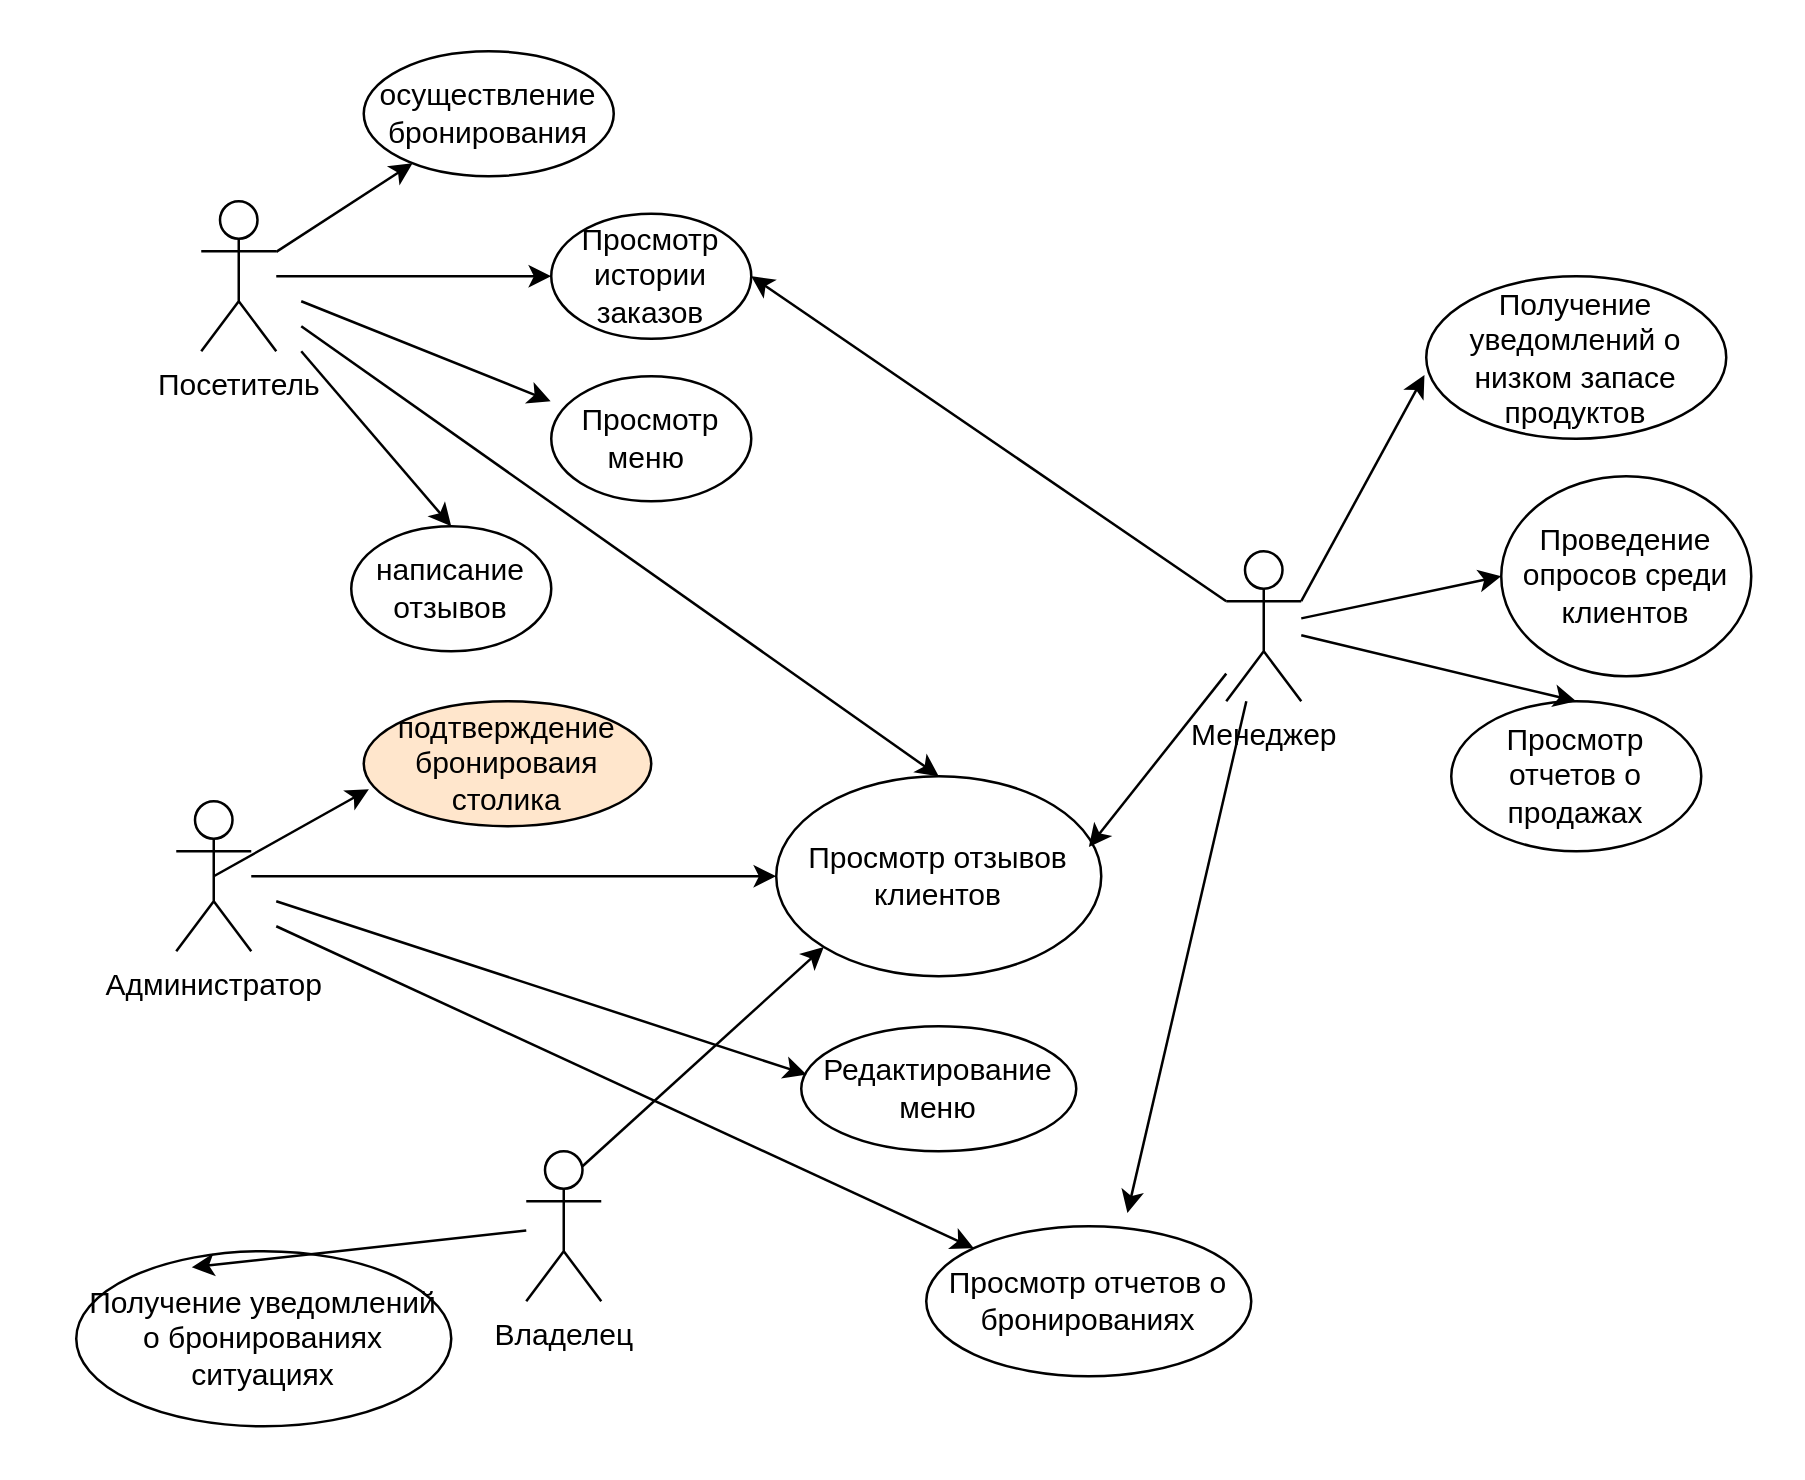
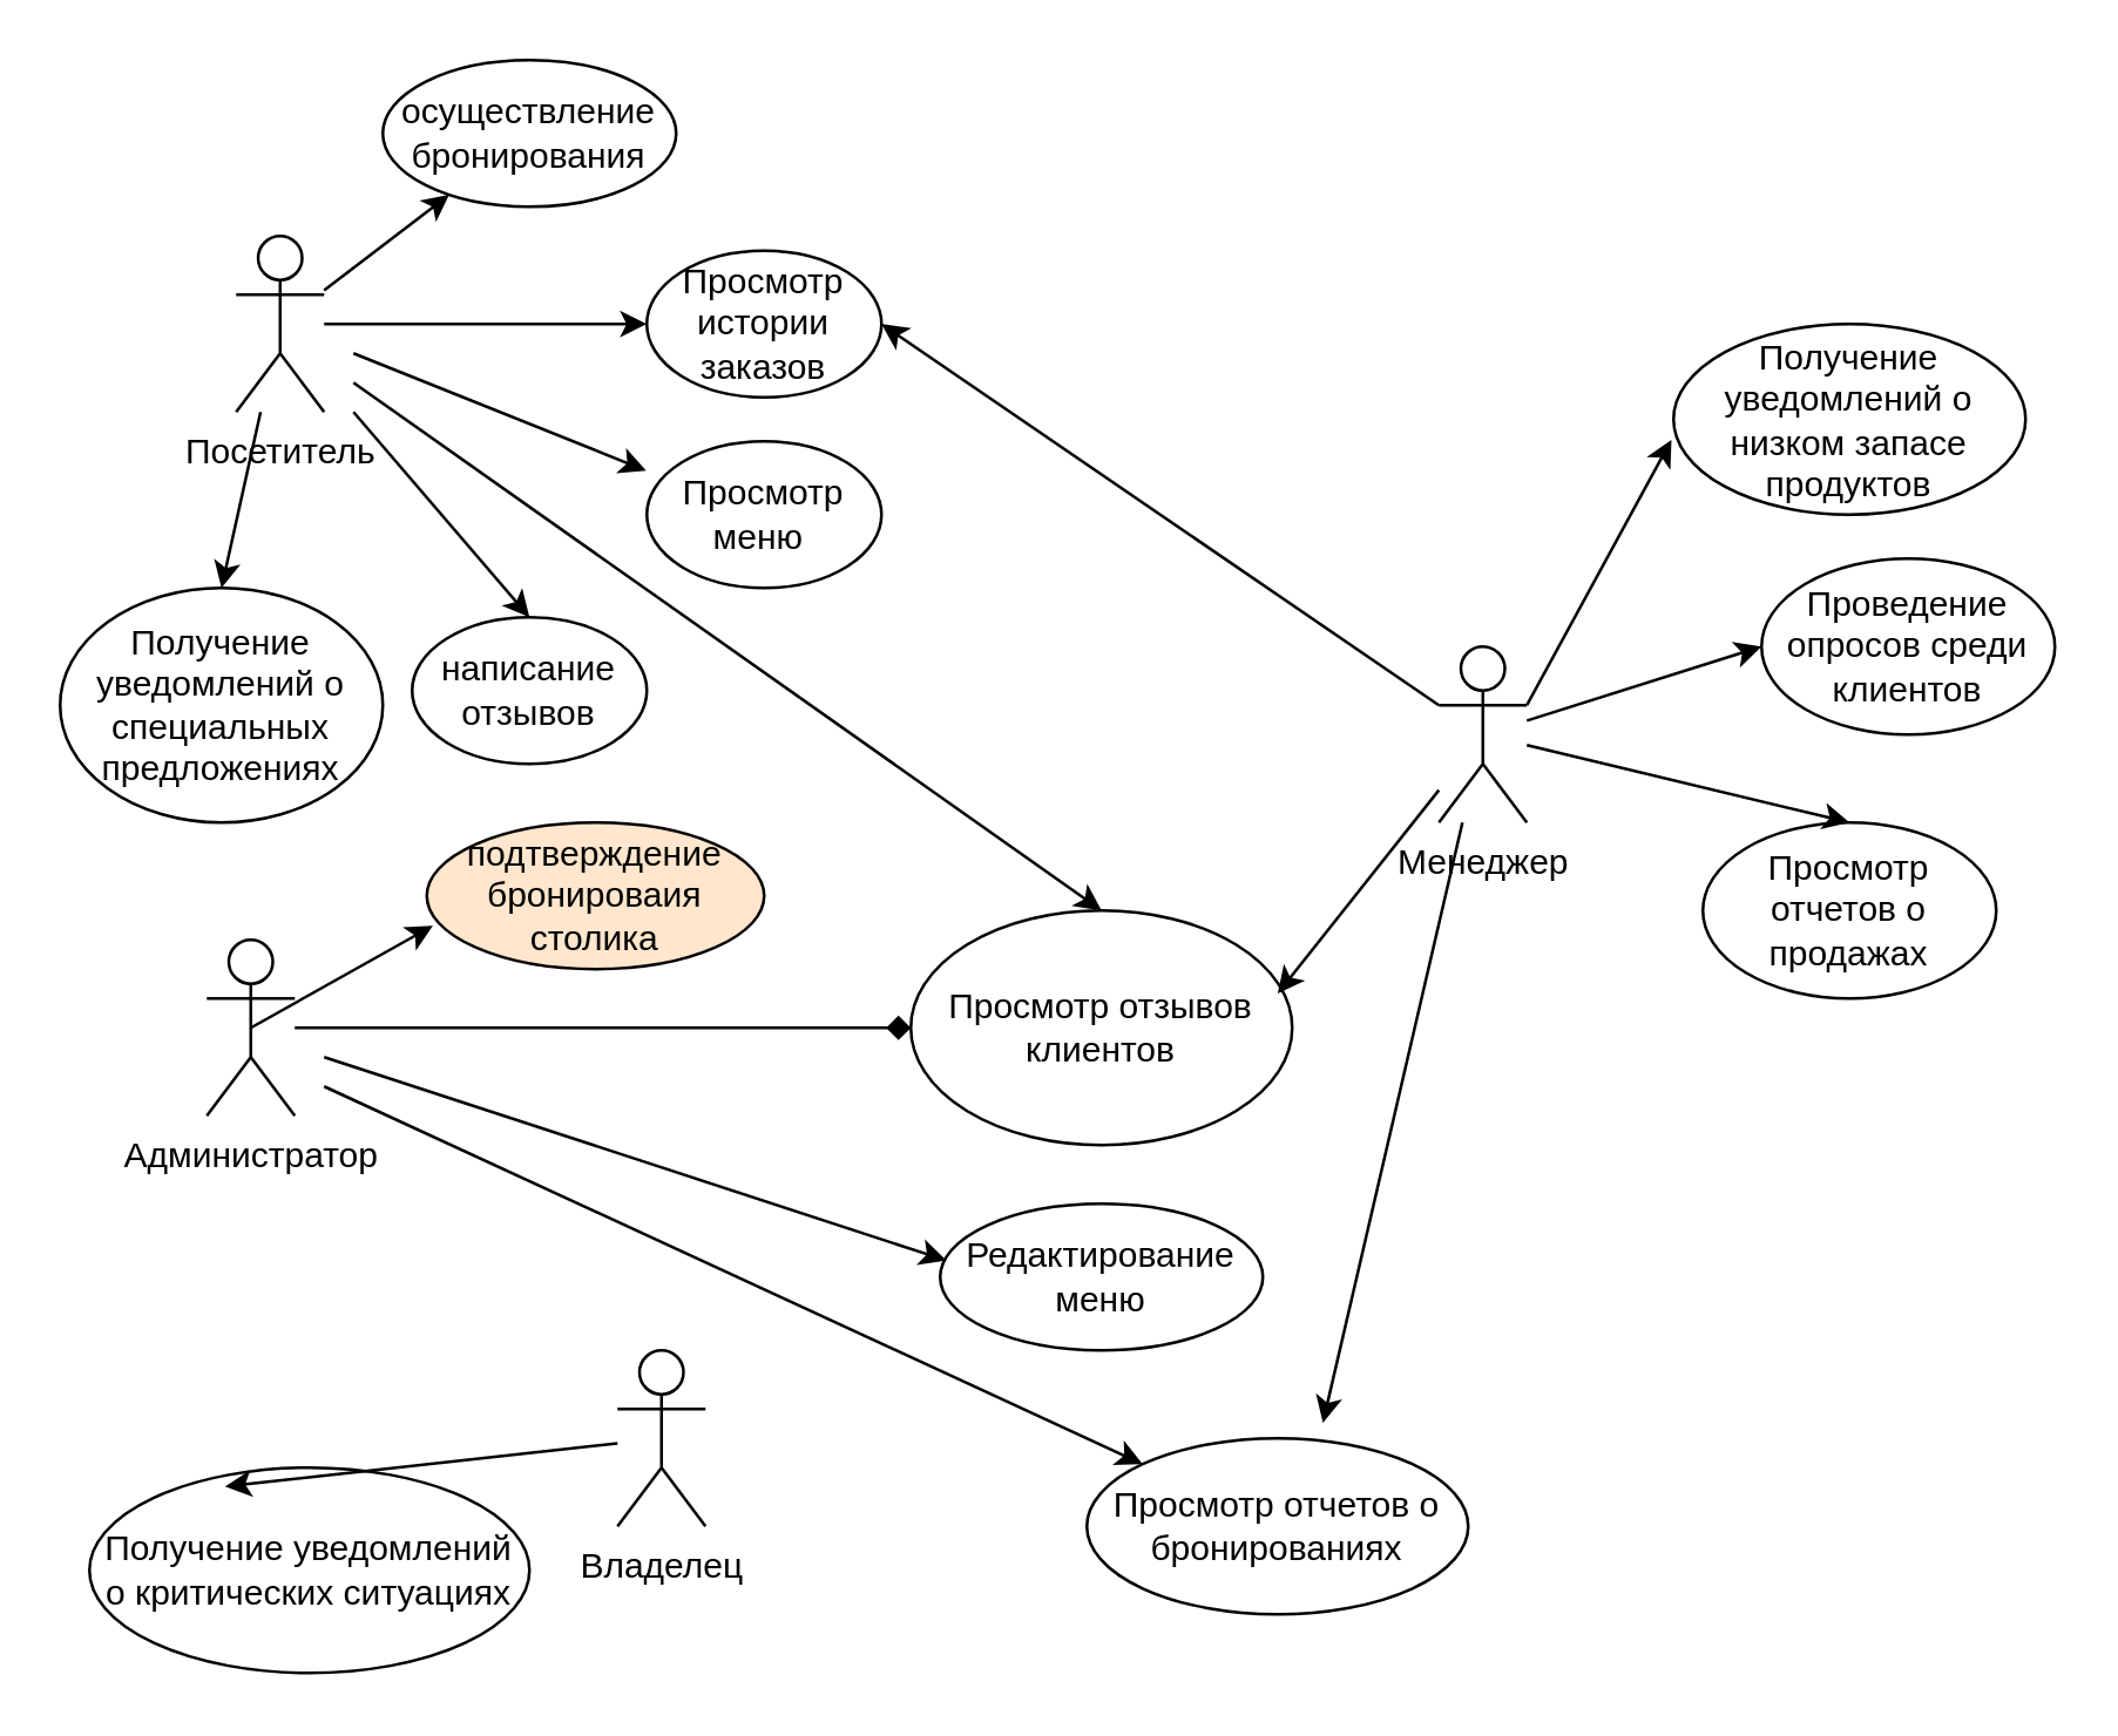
- <mxCell id="36" value="осуществление бронирования" style="ellipse;whiteSpace=wrap;html=1;" vertex="1" parent="1"><mxGeometry x="145" y="20" width="100" height="50" as="geometry" /></mxCell>
+ <mxCell id="36" value="осуществление бронирования" style="ellipse;whiteSpace=wrap;html=1;" vertex="1" parent="1"><mxGeometry x="130" y="20" width="100" height="50" as="geometry" /></mxCell>
+ <mxCell id="27" value="" style="endArrow=classic;html=1;rounded=0;entryX=0.5;entryY=0;entryDx=0;entryDy=0;" parent="1" source="5" target="26" edge="1"><mxGeometry width="50" height="50" relative="1" as="geometry"><mxPoint x="80" y="170" as="sourcePoint" /><mxPoint x="225" y="355" as="targetPoint" /></mxGeometry></mxCell>
- <mxCell id="28" value="Проведение опросов среди клиентов" style="ellipse;whiteSpace=wrap;html=1;" parent="1" vertex="1"><mxGeometry x="600" y="190" width="100" height="80" as="geometry" /></mxCell>
+ <mxCell id="28" value="Проведение опросов среди клиентов" style="ellipse;whiteSpace=wrap;html=1;" parent="1" vertex="1"><mxGeometry x="600" y="190" width="100" height="60" as="geometry" /></mxCell>
+ <mxCell id="26" value="Получение уведомлений о специальных предложениях" style="ellipse;whiteSpace=wrap;html=1;" parent="1" vertex="1"><mxGeometry y="200" width="110" height="80" as="geometry" x="20" /></mxCell>
- <mxCell id="2" value="" style="edgeStyle=orthogonalEdgeStyle;rounded=0;orthogonalLoop=1;jettySize=auto;html=1;" parent="1" source="3" target="11" edge="1"><mxGeometry relative="1" as="geometry" /></mxCell>
+ <mxCell id="2" value="" style="edgeStyle=orthogonalEdgeStyle;rounded=0;orthogonalLoop=1;jettySize=auto;html=1;endArrow=diamond;" parent="1" source="3" target="11" edge="1"><mxGeometry relative="1" as="geometry" /></mxCell>
- <mxCell id="29" value="" style="endArrow=classic;html=1;rounded=0;exitX=0.75;exitY=0.1;exitDx=0;exitDy=0;exitPerimeter=0;entryX=0;entryY=1;entryDx=0;entryDy=0;" parent="1" source="7" target="11" edge="1"><mxGeometry width="50" height="50" relative="1" as="geometry"><mxPoint x="260" y="450" as="sourcePoint" /><mxPoint x="310" y="400" as="targetPoint" /></mxGeometry></mxCell>
- <mxCell id="25" value="Получение уведомлений о бронированиях ситуациях" style="ellipse;whiteSpace=wrap;html=1;" parent="1" vertex="1"><mxGeometry x="30" y="500" width="150" height="70" as="geometry" /></mxCell>
+ <mxCell id="25" value="Получение уведомлений о критических ситуациях" style="ellipse;whiteSpace=wrap;html=1;" parent="1" vertex="1"><mxGeometry x="30" y="500" width="150" height="70" as="geometry" /></mxCell>
